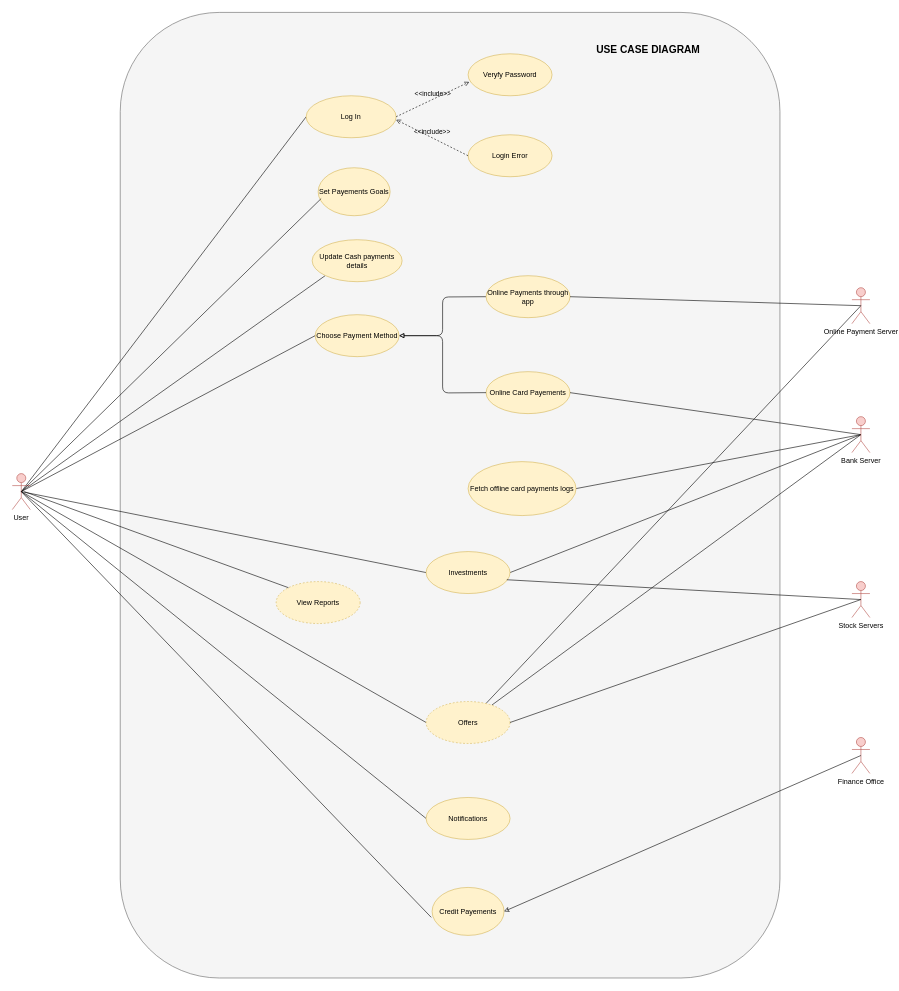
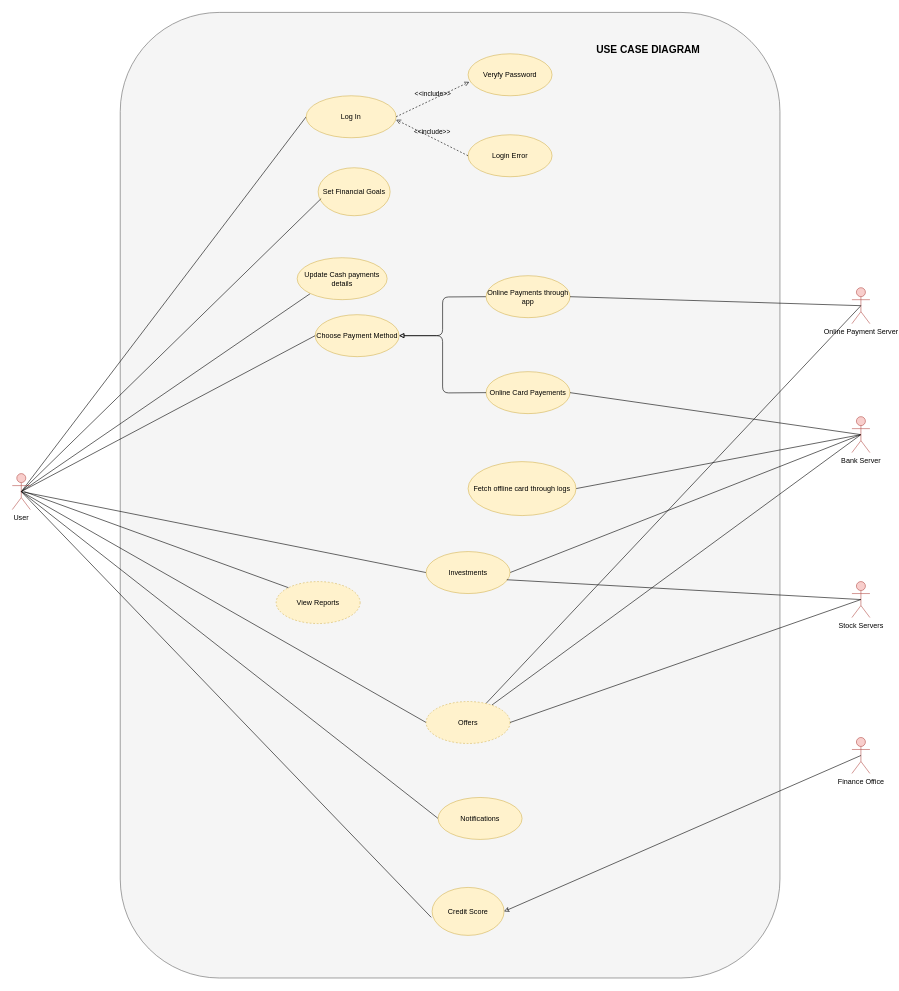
- <mxCell id="42" value="Set Payements Goals" style="ellipse;whiteSpace=wrap;html=1;rounded=1;labelBackgroundColor=none;fillColor=#fff2cc;strokeColor=#d6b656;" parent="1" vertex="1"><mxGeometry x="530" y="279" width="120" height="80" as="geometry" /></mxCell>
+ <mxCell id="42" value="Set Financial Goals" style="ellipse;whiteSpace=wrap;html=1;rounded=1;labelBackgroundColor=none;fillColor=#fff2cc;strokeColor=#d6b656;" parent="1" vertex="1"><mxGeometry x="530" y="279" width="120" height="80" as="geometry" /></mxCell>
- <mxCell id="11" value="Update Cash payments details" style="ellipse;whiteSpace=wrap;html=1;rounded=1;labelBackgroundColor=none;fillColor=#fff2cc;strokeColor=#d6b656;" parent="1" vertex="1"><mxGeometry x="520" y="399" width="150" height="70" as="geometry" /></mxCell>
+ <mxCell id="11" value="Update Cash payments details" style="ellipse;whiteSpace=wrap;html=1;rounded=1;labelBackgroundColor=none;fillColor=#fff2cc;strokeColor=#d6b656;" parent="1" vertex="1"><mxGeometry x="495" y="429" width="150" height="70" as="geometry" /></mxCell>
- <mxCell id="32" value="Fetch offline card payments logs" style="ellipse;whiteSpace=wrap;html=1;rounded=1;labelBackgroundColor=none;fillColor=#fff2cc;strokeColor=#d6b656;" parent="1" vertex="1"><mxGeometry x="780" y="769" width="180" height="90" as="geometry" /></mxCell>
+ <mxCell id="32" value="Fetch offline card through logs" style="ellipse;whiteSpace=wrap;html=1;rounded=1;labelBackgroundColor=none;fillColor=#fff2cc;strokeColor=#d6b656;" parent="1" vertex="1"><mxGeometry x="780" y="769" width="180" height="90" as="geometry" /></mxCell>
- <mxCell id="26" value="Notifications" style="ellipse;whiteSpace=wrap;html=1;rounded=1;labelBackgroundColor=none;fillColor=#fff2cc;strokeColor=#d6b656;" parent="1" vertex="1"><mxGeometry x="710" y="1329" width="140" height="70" as="geometry" /></mxCell>
+ <mxCell id="26" value="Notifications" style="ellipse;whiteSpace=wrap;html=1;rounded=1;labelBackgroundColor=none;fillColor=#fff2cc;strokeColor=#d6b656;" parent="1" vertex="1"><mxGeometry x="730" y="1329" width="140" height="70" as="geometry" /></mxCell>
- <mxCell id="31" value="Credit Payements" style="ellipse;whiteSpace=wrap;html=1;rounded=1;labelBackgroundColor=none;fillColor=#fff2cc;strokeColor=#d6b656;" parent="1" vertex="1"><mxGeometry x="720" y="1479" width="120" height="80" as="geometry" /></mxCell>
+ <mxCell id="31" value="Credit Score" style="ellipse;whiteSpace=wrap;html=1;rounded=1;labelBackgroundColor=none;fillColor=#fff2cc;strokeColor=#d6b656;" parent="1" vertex="1"><mxGeometry x="720" y="1479" width="120" height="80" as="geometry" /></mxCell>
